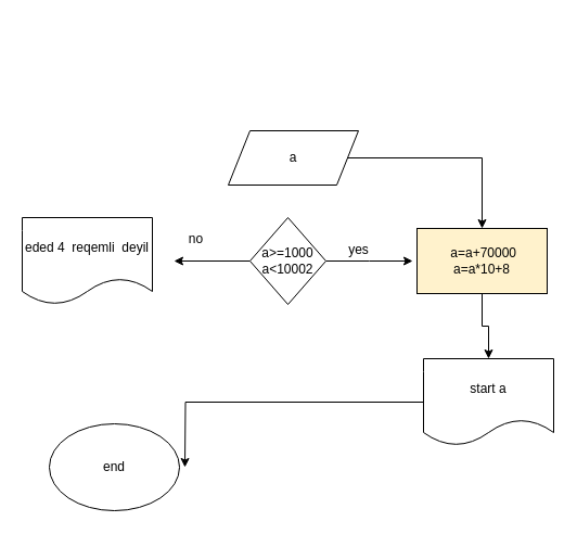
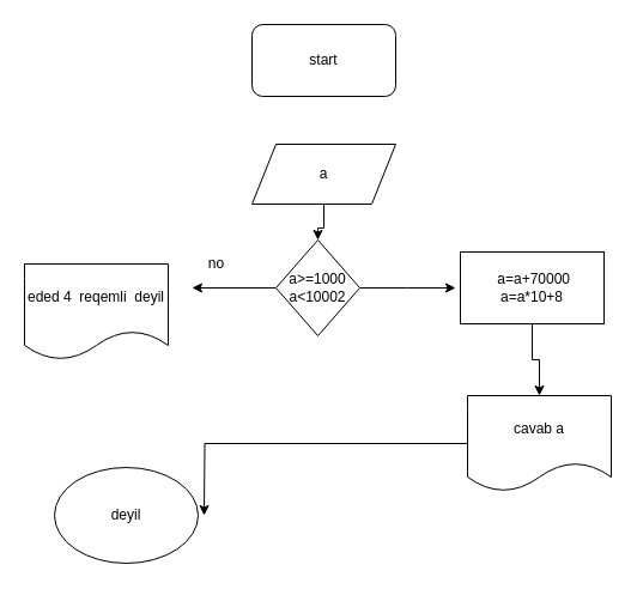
+ <mxCell id="15" value="start" style="rounded=1;whiteSpace=wrap;html=1;" parent="1" vertex="1"><mxGeometry x="210" y="20" width="120" height="60" as="geometry" /></mxCell>
- <mxCell id="2" style="edgeStyle=orthogonalEdgeStyle;rounded=0;orthogonalLoop=1;jettySize=auto;html=1;" parent="1" source="3" target="11" edge="1"><mxGeometry relative="1" as="geometry" /></mxCell>
+ <mxCell id="2" style="edgeStyle=orthogonalEdgeStyle;rounded=0;orthogonalLoop=1;jettySize=auto;html=1;entryX=0.5;entryY=0;entryDx=0;entryDy=0;" parent="1" source="3" target="6" edge="1"><mxGeometry relative="1" as="geometry" /></mxCell>
- <mxCell id="7" value="yes" style="text;html=1;align=center;verticalAlign=middle;resizable=0;points=[];autosize=1;strokeColor=none;fillColor=none;" parent="1" vertex="1"><mxGeometry x="315" y="220" width="30" height="20" as="geometry" /></mxCell>
- <mxCell id="9" value="eded 4&amp;nbsp; reqemli&amp;nbsp; deyil" style="shape=document;whiteSpace=wrap;html=1;boundedLbl=1;" parent="1" vertex="1"><mxGeometry x="20" y="200" width="120" height="80" as="geometry" /></mxCell>
+ <mxCell id="9" value="eded 4&amp;nbsp; reqemli&amp;nbsp; deyil" style="shape=document;whiteSpace=wrap;html=1;boundedLbl=1;" parent="1" vertex="1"><mxGeometry x="20" y="220" width="120" height="80" as="geometry" /></mxCell>
- <mxCell id="11" value="&amp;nbsp;a=a+70000&lt;br&gt;a=a*10+8&lt;br&gt;" style="rounded=0;whiteSpace=wrap;html=1;fillColor=#fff2cc;" parent="1" vertex="1"><mxGeometry x="384" y="210" width="120" height="60" as="geometry" /></mxCell>
+ <mxCell id="11" value="&amp;nbsp;a=a+70000&lt;br&gt;a=a*10+8&lt;br&gt;" style="rounded=0;whiteSpace=wrap;html=1;" parent="1" vertex="1"><mxGeometry x="384" y="210" width="120" height="60" as="geometry" /></mxCell>
- <mxCell id="13" value="start a" style="shape=document;whiteSpace=wrap;html=1;boundedLbl=1;" parent="1" vertex="1"><mxGeometry x="390" y="330" width="120" height="80" as="geometry" /></mxCell>
+ <mxCell id="13" value="cavab a" style="shape=document;whiteSpace=wrap;html=1;boundedLbl=1;" parent="1" vertex="1"><mxGeometry x="390" y="330" width="120" height="80" as="geometry" /></mxCell>
- <mxCell id="14" value="end" style="ellipse;whiteSpace=wrap;html=1;" parent="1" vertex="1"><mxGeometry x="45" y="390" width="120" height="80" as="geometry" /></mxCell>
+ <mxCell id="14" value="deyil" style="ellipse;whiteSpace=wrap;html=1;" parent="1" vertex="1"><mxGeometry x="45" y="390" width="120" height="80" as="geometry" /></mxCell>
